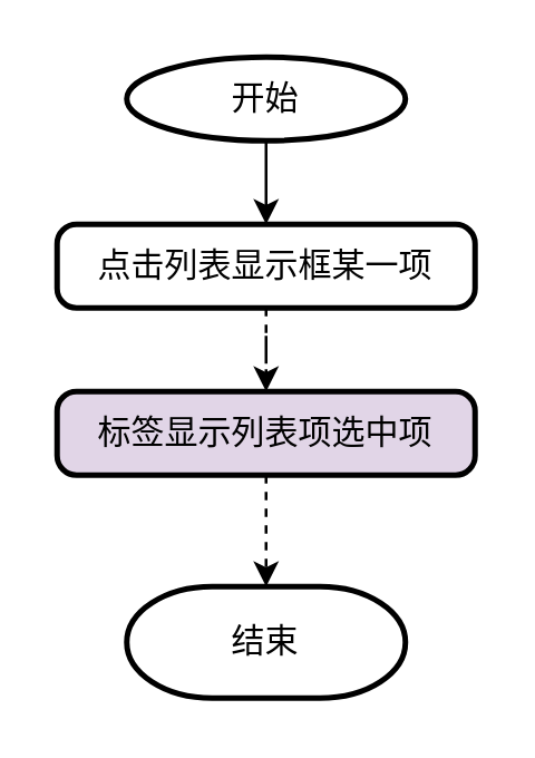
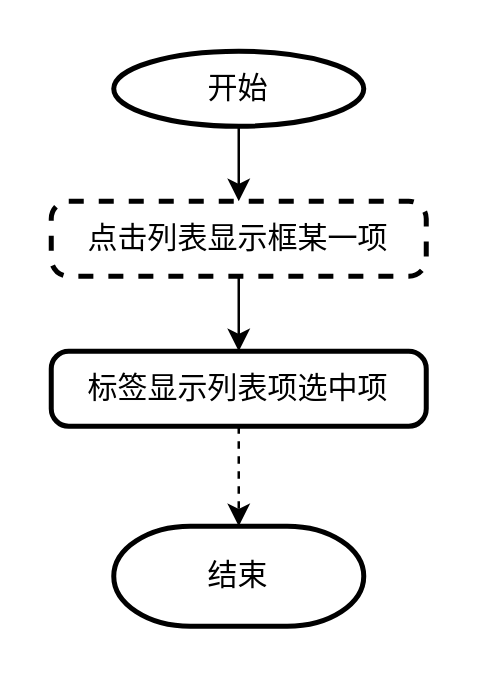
- <mxCell id="5" value="点击列表显示框某一项" style="rounded=1;whiteSpace=wrap;html=1;absoluteArcSize=1;arcSize=14;strokeWidth=2;" vertex="1" parent="1"><mxGeometry x="20" y="80" width="150" height="30" as="geometry" /></mxCell>
+ <mxCell id="5" value="点击列表显示框某一项" style="rounded=1;whiteSpace=wrap;html=1;absoluteArcSize=1;arcSize=14;strokeWidth=2;dashed=1;" vertex="1" parent="1"><mxGeometry x="20" y="80" width="150" height="30" as="geometry" /></mxCell>
- <mxCell id="4" style="edgeStyle=orthogonalEdgeStyle;rounded=0;orthogonalLoop=1;jettySize=auto;html=1;entryX=0.5;entryY=0;entryDx=0;entryDy=0;dashed=1;" edge="1" parent="1" source="5" target="8"><mxGeometry relative="1" as="geometry" /></mxCell>
+ <mxCell id="4" style="edgeStyle=orthogonalEdgeStyle;rounded=0;orthogonalLoop=1;jettySize=auto;html=1;entryX=0.5;entryY=0;entryDx=0;entryDy=0;" edge="1" parent="1" source="5" target="8"><mxGeometry relative="1" as="geometry" /></mxCell>
- <mxCell id="8" value="标签显示列表项选中项" style="rounded=1;whiteSpace=wrap;html=1;absoluteArcSize=1;arcSize=14;strokeWidth=2;fillColor=#e1d5e7;" vertex="1" parent="1"><mxGeometry x="20" y="140" width="150" height="30" as="geometry" /></mxCell>
+ <mxCell id="8" value="标签显示列表项选中项" style="rounded=1;whiteSpace=wrap;html=1;absoluteArcSize=1;arcSize=14;strokeWidth=2;" vertex="1" parent="1"><mxGeometry x="20" y="140" width="150" height="30" as="geometry" /></mxCell>
